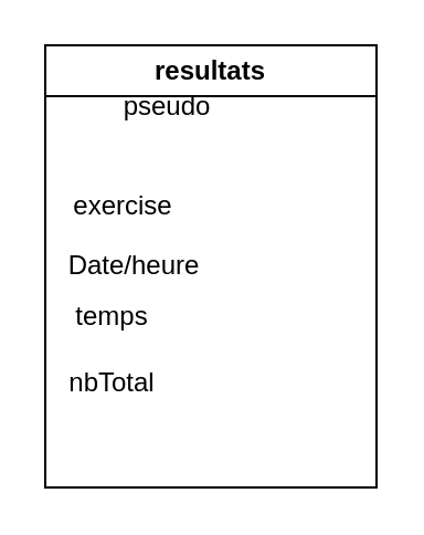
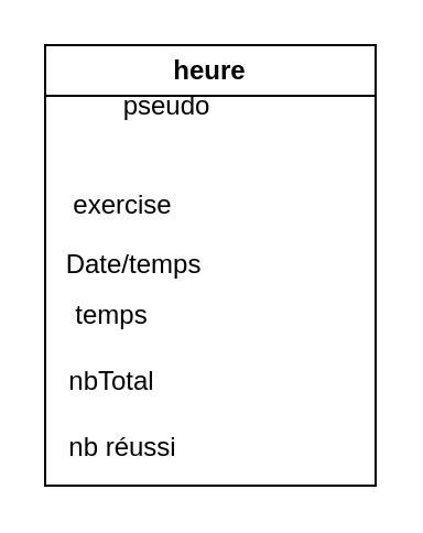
- <mxCell id="2" value="resultats" style="swimlane;whiteSpace=wrap;html=1;" vertex="1" parent="1"><mxGeometry x="20" y="20" width="150" height="200" as="geometry" /></mxCell>
+ <mxCell id="2" value="heure" style="swimlane;whiteSpace=wrap;html=1;" vertex="1" parent="1"><mxGeometry x="20" y="20" width="150" height="200" as="geometry" /></mxCell>
- <mxCell id="5" value="Date/heure" style="text;html=1;align=center;verticalAlign=middle;resizable=0;points=[];autosize=1;strokeColor=none;fillColor=none;" vertex="1" parent="2"><mxGeometry y="85" width="80" height="30" as="geometry" /></mxCell>
+ <mxCell id="5" value="Date/temps" style="text;html=1;align=center;verticalAlign=middle;resizable=0;points=[];autosize=1;strokeColor=none;fillColor=none;" vertex="1" parent="2"><mxGeometry y="85" width="80" height="30" as="geometry" /></mxCell>
+ <mxCell id="8" value="nb réussi" style="text;html=1;align=center;verticalAlign=middle;resizable=0;points=[];autosize=1;strokeColor=none;fillColor=none;" vertex="1" parent="2"><mxGeometry y="168" width="70" height="30" as="geometry" /></mxCell>
